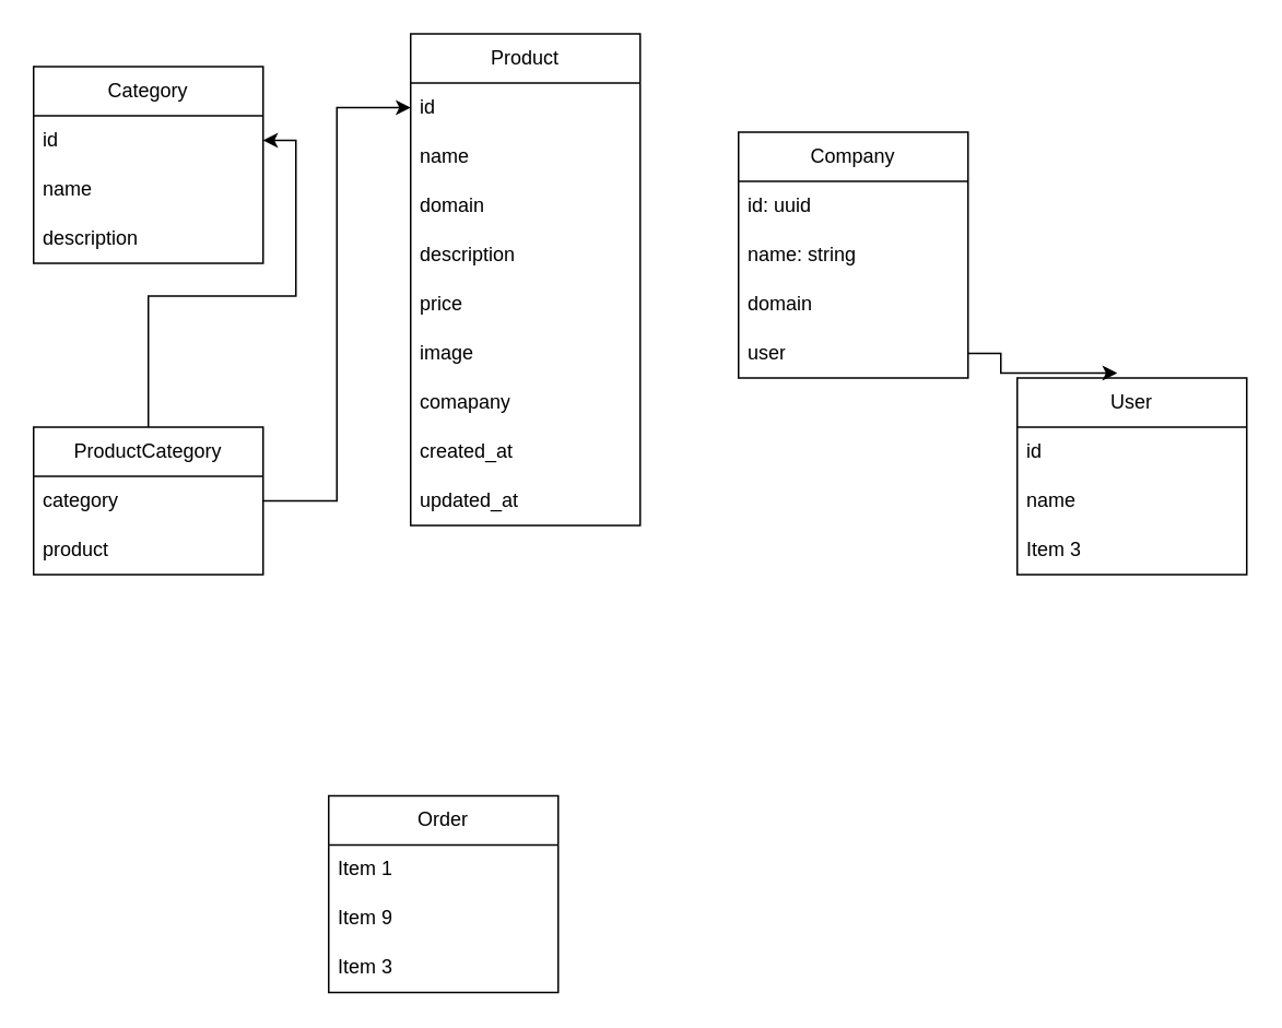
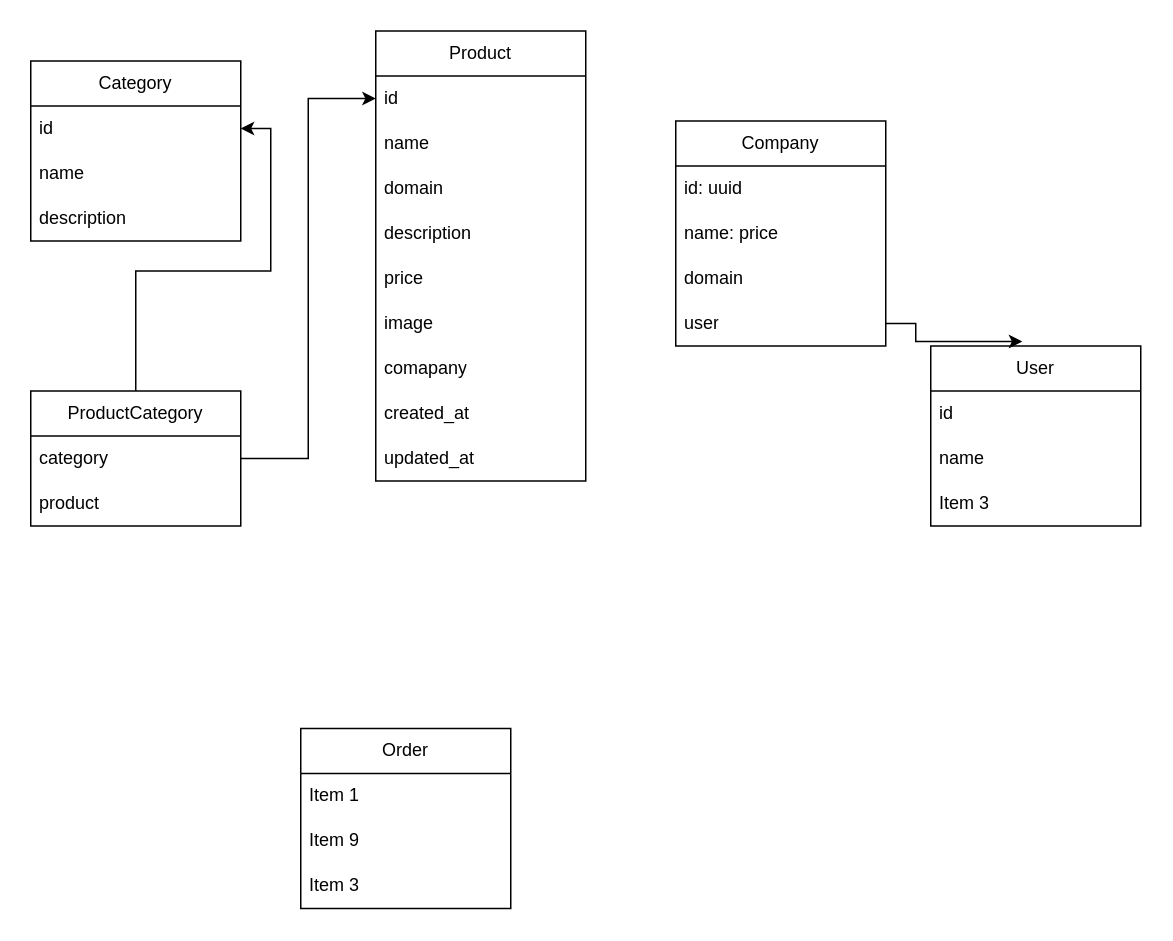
- <mxCell id="4" value="name: string" style="text;strokeColor=none;fillColor=none;align=left;verticalAlign=middle;spacingLeft=4;spacingRight=4;overflow=hidden;points=[[0,0.5],[1,0.5]];portConstraint=eastwest;rotatable=0;whiteSpace=wrap;html=1;" vertex="1" parent="2"><mxGeometry y="60" width="140" height="30" as="geometry" /></mxCell>
+ <mxCell id="4" value="name: price" style="text;strokeColor=none;fillColor=none;align=left;verticalAlign=middle;spacingLeft=4;spacingRight=4;overflow=hidden;points=[[0,0.5],[1,0.5]];portConstraint=eastwest;rotatable=0;whiteSpace=wrap;html=1;" vertex="1" parent="2"><mxGeometry y="60" width="140" height="30" as="geometry" /></mxCell>
